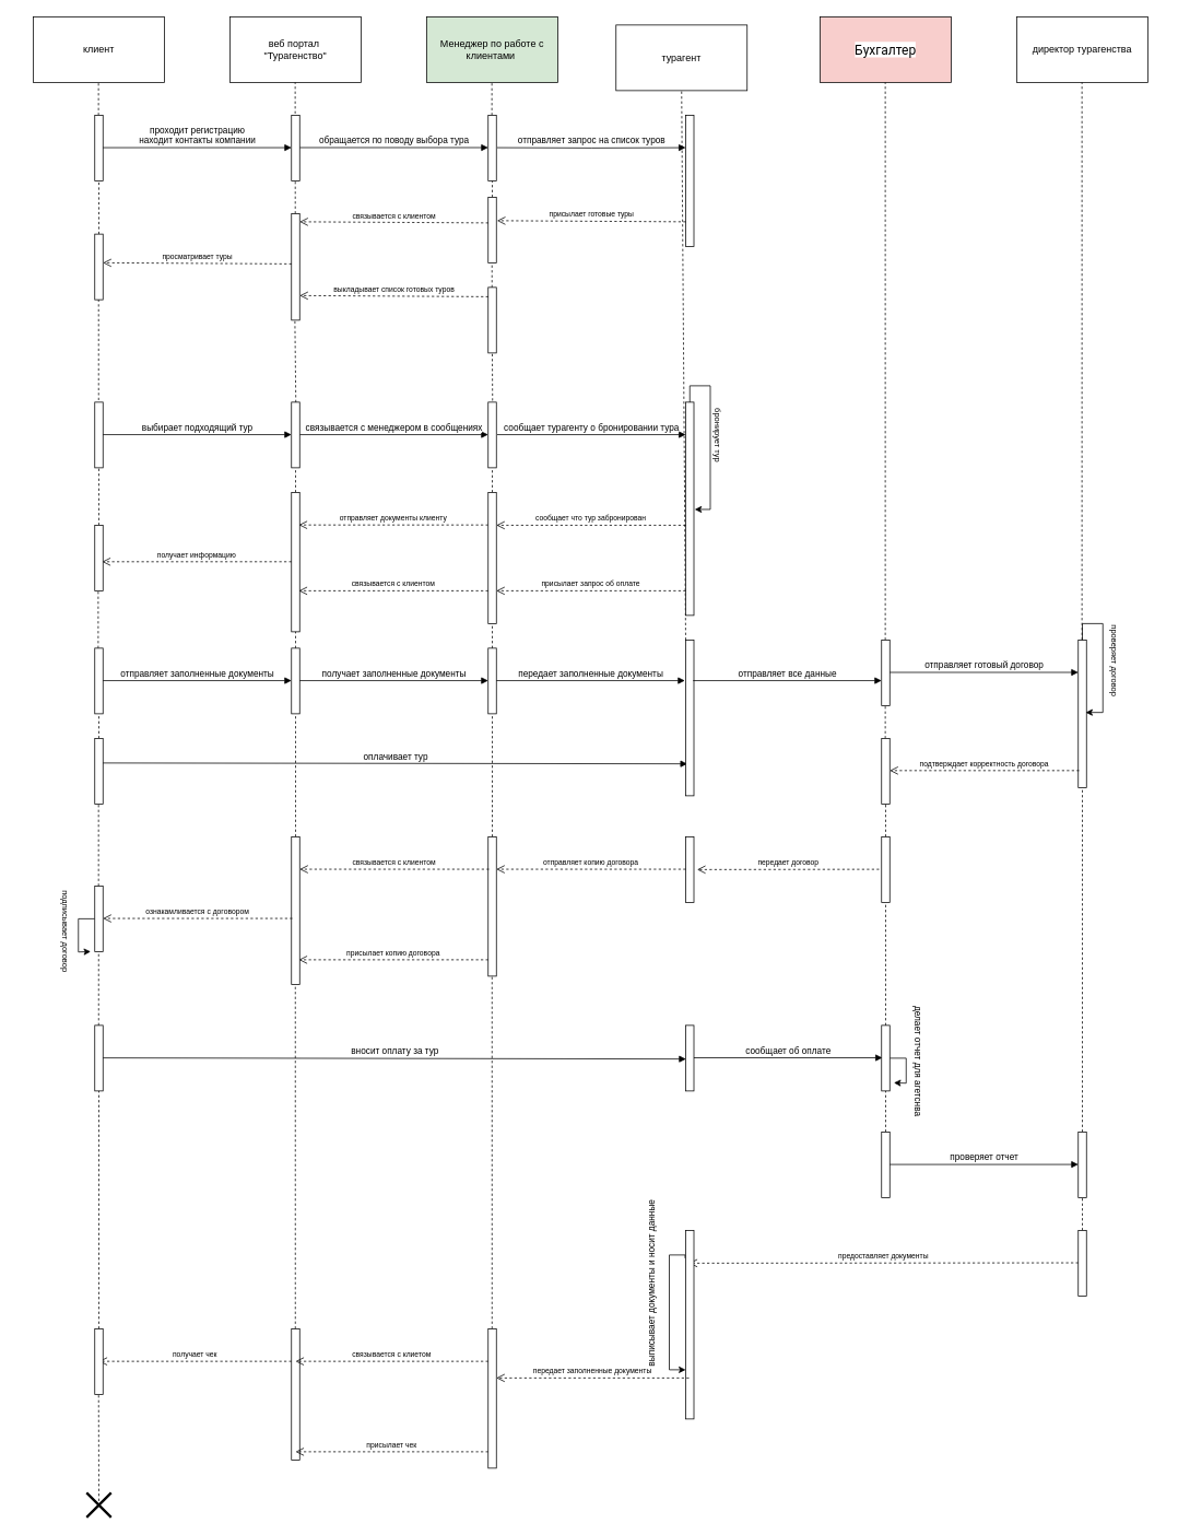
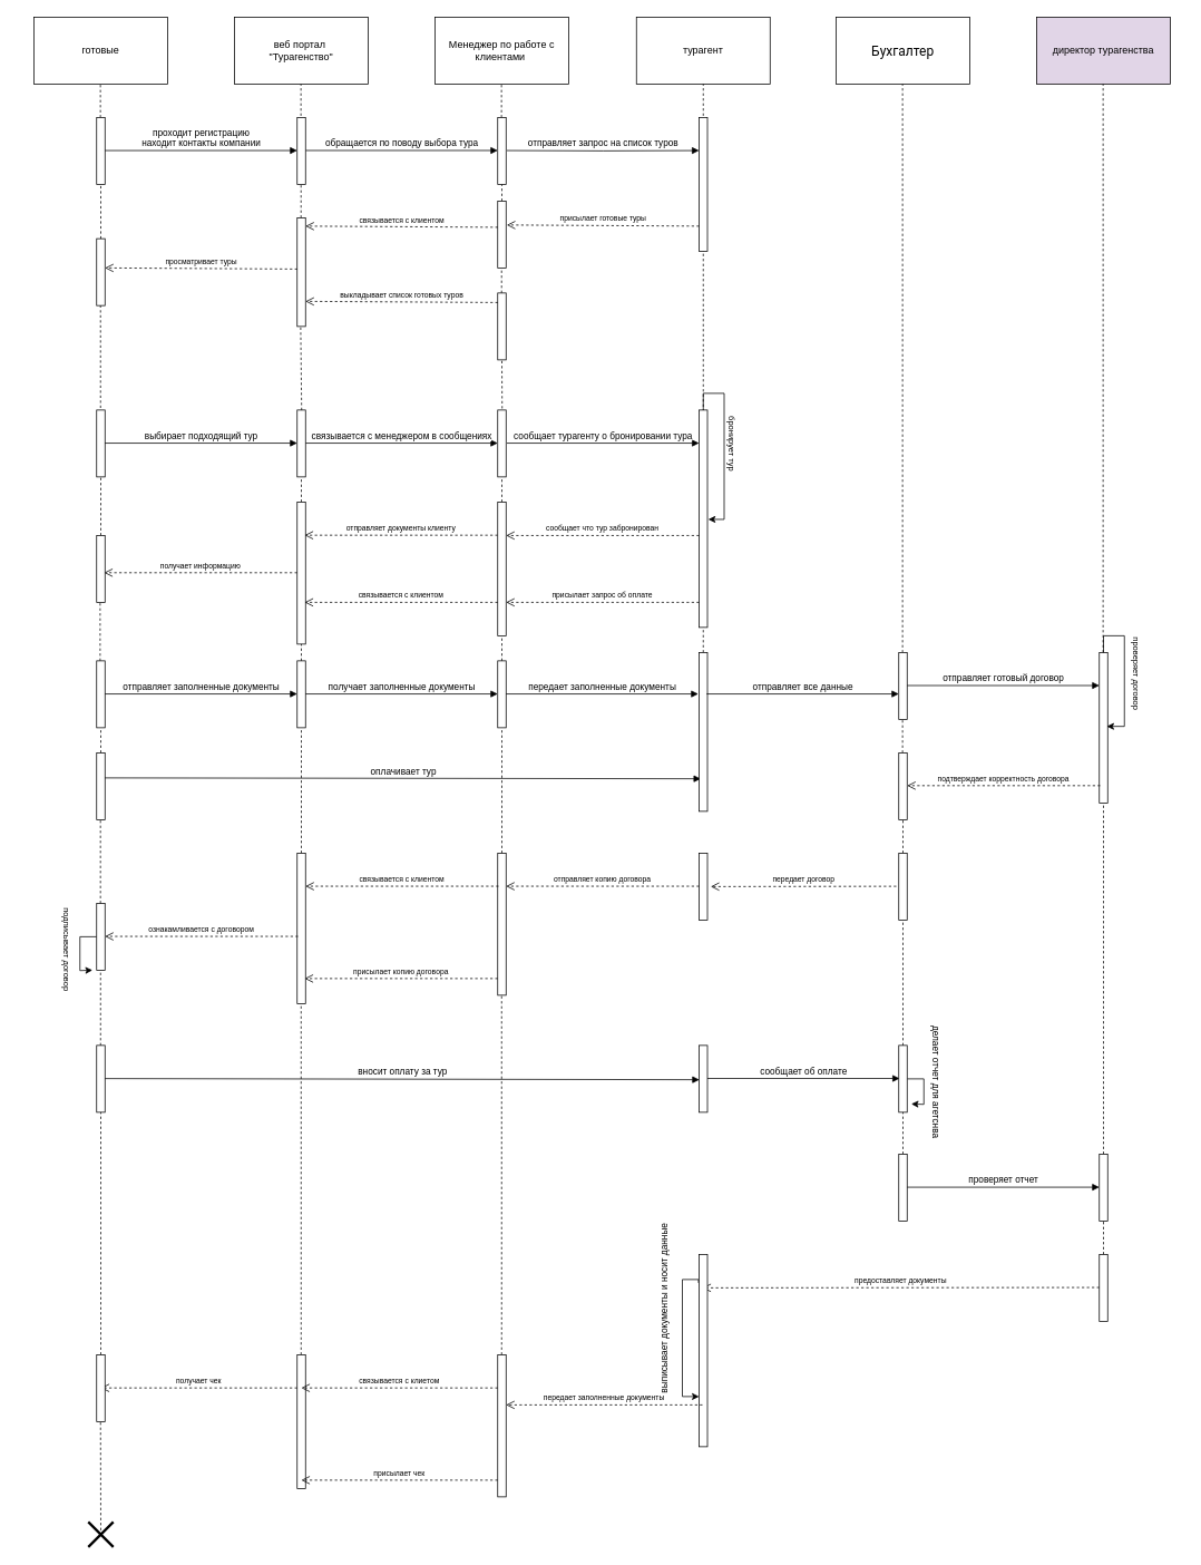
- <mxCell id="6" value="клиент" style="rounded=0;whiteSpace=wrap;html=1;" parent="1" vertex="1"><mxGeometry x="40" y="20" width="160" height="80" as="geometry" /></mxCell>
+ <mxCell id="6" value="готовые" style="rounded=0;whiteSpace=wrap;html=1;" parent="1" vertex="1"><mxGeometry x="40" y="20" width="160" height="80" as="geometry" /></mxCell>
- <mxCell id="3" value="Менеджер по работе с клиентами&amp;nbsp;" style="rounded=0;whiteSpace=wrap;html=1;fillColor=#d5e8d4;" parent="1" vertex="1"><mxGeometry x="520" y="20" width="160" height="80" as="geometry" /></mxCell>
+ <mxCell id="3" value="Менеджер по работе с клиентами&amp;nbsp;" style="rounded=0;whiteSpace=wrap;html=1;" parent="1" vertex="1"><mxGeometry x="520" y="20" width="160" height="80" as="geometry" /></mxCell>
- <mxCell id="4" value="&lt;span style=&quot;font-family: Roboto, sans-serif; font-size: 16px; text-align: start; background-color: rgb(255, 255, 255);&quot;&gt;Бухгалтер&lt;/span&gt;" style="rounded=0;whiteSpace=wrap;html=1;fillColor=#f8cecc;" parent="1" vertex="1"><mxGeometry x="1000" y="20" width="160" height="80" as="geometry" /></mxCell>
+ <mxCell id="4" value="&lt;span style=&quot;font-family: Roboto, sans-serif; font-size: 16px; text-align: start; background-color: rgb(255, 255, 255);&quot;&gt;Бухгалтер&lt;/span&gt;" style="rounded=0;whiteSpace=wrap;html=1;" parent="1" vertex="1"><mxGeometry x="1000" y="20" width="160" height="80" as="geometry" /></mxCell>
- <mxCell id="5" value="директор турагенства" style="rounded=0;whiteSpace=wrap;html=1;" parent="1" vertex="1"><mxGeometry x="1240" y="20" width="160" height="80" as="geometry" /></mxCell>
+ <mxCell id="5" value="директор турагенства" style="rounded=0;whiteSpace=wrap;html=1;fillColor=#e1d5e7;" parent="1" vertex="1"><mxGeometry x="1240" y="20" width="160" height="80" as="geometry" /></mxCell>
- <mxCell id="12" value="турагент" style="rounded=0;whiteSpace=wrap;html=1;" parent="1" vertex="1"><mxGeometry x="751" y="30" width="160" height="80" as="geometry" /></mxCell>
+ <mxCell id="12" value="турагент" style="rounded=0;whiteSpace=wrap;html=1;" parent="1" vertex="1"><mxGeometry x="761" y="20" width="160" height="80" as="geometry" /></mxCell>
